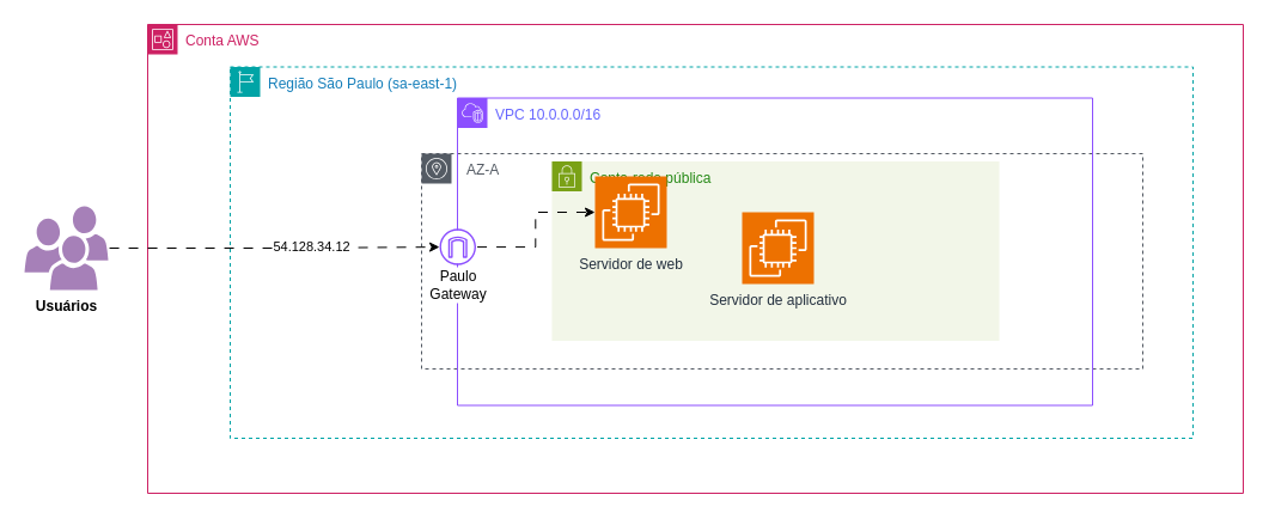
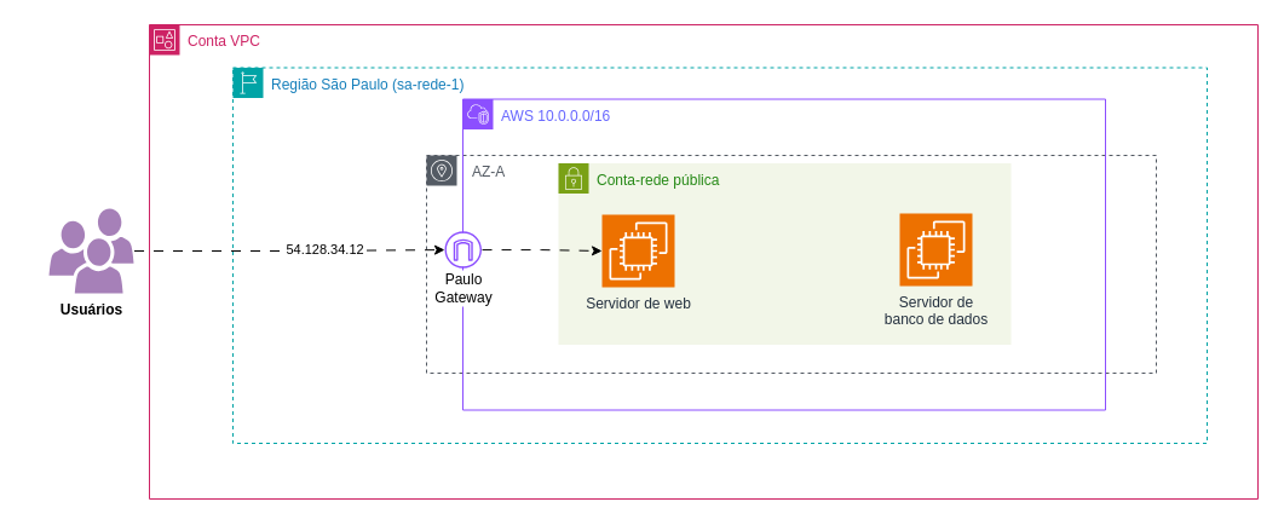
- <mxCell id="2" value="Conta AWS" style="points=[[0,0],[0.25,0],[0.5,0],[0.75,0],[1,0],[1,0.25],[1,0.5],[1,0.75],[1,1],[0.75,1],[0.5,1],[0.25,1],[0,1],[0,0.75],[0,0.5],[0,0.25]];outlineConnect=0;gradientColor=none;html=1;whiteSpace=wrap;fontSize=12;fontStyle=0;container=0;pointerEvents=0;collapsible=0;recursiveResize=0;shape=mxgraph.aws4.group;grIcon=mxgraph.aws4.group_account;strokeColor=#CD2264;fillColor=none;verticalAlign=top;align=left;spacingLeft=30;fontColor=#CD2264;dashed=0;" parent="1" vertex="1"><mxGeometry x="123" y="20" width="916" height="392" as="geometry" /></mxCell>
+ <mxCell id="2" value="Conta VPC" style="points=[[0,0],[0.25,0],[0.5,0],[0.75,0],[1,0],[1,0.25],[1,0.5],[1,0.75],[1,1],[0.75,1],[0.5,1],[0.25,1],[0,1],[0,0.75],[0,0.5],[0,0.25]];outlineConnect=0;gradientColor=none;html=1;whiteSpace=wrap;fontSize=12;fontStyle=0;container=0;pointerEvents=0;collapsible=0;recursiveResize=0;shape=mxgraph.aws4.group;grIcon=mxgraph.aws4.group_account;strokeColor=#CD2264;fillColor=none;verticalAlign=top;align=left;spacingLeft=30;fontColor=#CD2264;dashed=0;" parent="1" vertex="1"><mxGeometry x="123" y="20" width="916" height="392" as="geometry" /></mxCell>
- <mxCell id="3" value="Região São Paulo (sa-east-1)" style="points=[[0,0],[0.25,0],[0.5,0],[0.75,0],[1,0],[1,0.25],[1,0.5],[1,0.75],[1,1],[0.75,1],[0.5,1],[0.25,1],[0,1],[0,0.75],[0,0.5],[0,0.25]];outlineConnect=0;gradientColor=none;html=1;whiteSpace=wrap;fontSize=12;fontStyle=0;container=1;pointerEvents=0;collapsible=0;recursiveResize=0;shape=mxgraph.aws4.group;grIcon=mxgraph.aws4.group_region;strokeColor=#00A4A6;fillColor=default;verticalAlign=top;align=left;spacingLeft=30;fontColor=#147EBA;dashed=1;" parent="1" vertex="1"><mxGeometry x="192" y="55.5" width="805" height="310.5" as="geometry" /></mxCell>
+ <mxCell id="3" value="Região São Paulo (sa-rede-1)" style="points=[[0,0],[0.25,0],[0.5,0],[0.75,0],[1,0],[1,0.25],[1,0.5],[1,0.75],[1,1],[0.75,1],[0.5,1],[0.25,1],[0,1],[0,0.75],[0,0.5],[0,0.25]];outlineConnect=0;gradientColor=none;html=1;whiteSpace=wrap;fontSize=12;fontStyle=0;container=1;pointerEvents=0;collapsible=0;recursiveResize=0;shape=mxgraph.aws4.group;grIcon=mxgraph.aws4.group_region;strokeColor=#00A4A6;fillColor=default;verticalAlign=top;align=left;spacingLeft=30;fontColor=#147EBA;dashed=1;" parent="1" vertex="1"><mxGeometry x="192" y="55.5" width="805" height="310.5" as="geometry" /></mxCell>
- <mxCell id="5" value="&lt;font color=&quot;#6666ff&quot;&gt;VPC 10.0.0.0/16&lt;/font&gt;" style="points=[[0,0],[0.25,0],[0.5,0],[0.75,0],[1,0],[1,0.25],[1,0.5],[1,0.75],[1,1],[0.75,1],[0.5,1],[0.25,1],[0,1],[0,0.75],[0,0.5],[0,0.25]];outlineConnect=0;gradientColor=none;html=1;whiteSpace=wrap;fontSize=12;fontStyle=0;container=1;pointerEvents=0;collapsible=0;recursiveResize=0;shape=mxgraph.aws4.group;grIcon=mxgraph.aws4.group_vpc2;strokeColor=#8C4FFF;fillColor=none;verticalAlign=top;align=left;spacingLeft=30;fontColor=#AAB7B8;dashed=0;" parent="3" vertex="1"><mxGeometry x="190" y="26" width="531" height="257" as="geometry" /></mxCell>
+ <mxCell id="5" value="&lt;font color=&quot;#6666ff&quot;&gt;AWS 10.0.0.0/16&lt;/font&gt;" style="points=[[0,0],[0.25,0],[0.5,0],[0.75,0],[1,0],[1,0.25],[1,0.5],[1,0.75],[1,1],[0.75,1],[0.5,1],[0.25,1],[0,1],[0,0.75],[0,0.5],[0,0.25]];outlineConnect=0;gradientColor=none;html=1;whiteSpace=wrap;fontSize=12;fontStyle=0;container=1;pointerEvents=0;collapsible=0;recursiveResize=0;shape=mxgraph.aws4.group;grIcon=mxgraph.aws4.group_vpc2;strokeColor=#8C4FFF;fillColor=none;verticalAlign=top;align=left;spacingLeft=30;fontColor=#AAB7B8;dashed=0;" parent="3" vertex="1"><mxGeometry x="190" y="26" width="531" height="257" as="geometry" /></mxCell>
- <mxCell id="9" value="Servidor de web" style="sketch=0;points=[[0,0,0],[0.25,0,0],[0.5,0,0],[0.75,0,0],[1,0,0],[0,1,0],[0.25,1,0],[0.5,1,0],[0.75,1,0],[1,1,0],[0,0.25,0],[0,0.5,0],[0,0.75,0],[1,0.25,0],[1,0.5,0],[1,0.75,0]];outlineConnect=0;fontColor=#232F3E;fillColor=#ED7100;strokeColor=#ffffff;dashed=0;verticalLabelPosition=bottom;verticalAlign=top;align=center;html=1;fontSize=12;fontStyle=0;aspect=fixed;shape=mxgraph.aws4.resourceIcon;resIcon=mxgraph.aws4.ec2;" parent="3" vertex="1"><mxGeometry x="305" y="91.5" width="60" height="60" as="geometry" /></mxCell>
+ <mxCell id="9" value="Servidor de web" style="sketch=0;points=[[0,0,0],[0.25,0,0],[0.5,0,0],[0.75,0,0],[1,0,0],[0,1,0],[0.25,1,0],[0.5,1,0],[0.75,1,0],[1,1,0],[0,0.25,0],[0,0.5,0],[0,0.75,0],[1,0.25,0],[1,0.5,0],[1,0.75,0]];outlineConnect=0;fontColor=#232F3E;fillColor=#ED7100;strokeColor=#ffffff;dashed=0;verticalLabelPosition=bottom;verticalAlign=top;align=center;html=1;fontSize=12;fontStyle=0;aspect=fixed;shape=mxgraph.aws4.resourceIcon;resIcon=mxgraph.aws4.ec2;" parent="3" vertex="1"><mxGeometry x="305" y="121.5" width="60" height="60" as="geometry" /></mxCell>
+ <mxCell id="11" value="Servidor de &lt;br&gt;banco de dados" style="sketch=0;points=[[0,0,0],[0.25,0,0],[0.5,0,0],[0.75,0,0],[1,0,0],[0,1,0],[0.25,1,0],[0.5,1,0],[0.75,1,0],[1,1,0],[0,0.25,0],[0,0.5,0],[0,0.75,0],[1,0.25,0],[1,0.5,0],[1,0.75,0]];outlineConnect=0;fontColor=#232F3E;fillColor=#ED7100;strokeColor=#ffffff;dashed=0;verticalLabelPosition=bottom;verticalAlign=top;align=center;html=1;fontSize=12;fontStyle=0;aspect=fixed;shape=mxgraph.aws4.resourceIcon;resIcon=mxgraph.aws4.ec2;" vertex="1" parent="3"><mxGeometry x="551" y="120.5" width="60" height="60" as="geometry" /></mxCell>
- <mxCell id="13" value="&lt;b&gt;Usuários&lt;/b&gt;" style="sketch=0;pointerEvents=1;shadow=0;dashed=0;html=1;strokeColor=none;labelPosition=center;verticalLabelPosition=bottom;verticalAlign=top;outlineConnect=0;align=center;shape=mxgraph.office.users.users;fillColor=#A680B8;" parent="1" vertex="1"><mxGeometry x="20" y="172" width="70" height="70" as="geometry" /></mxCell>
+ <mxCell id="13" value="&lt;b&gt;Usuários&lt;/b&gt;" style="sketch=0;pointerEvents=1;shadow=0;dashed=0;html=1;strokeColor=none;labelPosition=center;verticalLabelPosition=bottom;verticalAlign=top;outlineConnect=0;align=center;shape=mxgraph.office.users.users;fillColor=#A680B8;" parent="1" vertex="1"><mxGeometry x="40" y="172" width="70" height="70" as="geometry" /></mxCell>
- <mxCell id="10" value="Servidor de aplicativo" style="sketch=0;points=[[0,0,0],[0.25,0,0],[0.5,0,0],[0.75,0,0],[1,0,0],[0,1,0],[0.25,1,0],[0.5,1,0],[0.75,1,0],[1,1,0],[0,0.25,0],[0,0.5,0],[0,0.75,0],[1,0.25,0],[1,0.5,0],[1,0.75,0]];outlineConnect=0;fontColor=#232F3E;fillColor=#ED7100;strokeColor=#ffffff;dashed=0;verticalLabelPosition=bottom;verticalAlign=top;align=center;html=1;fontSize=12;fontStyle=0;aspect=fixed;shape=mxgraph.aws4.resourceIcon;resIcon=mxgraph.aws4.ec2;" parent="3" vertex="1"><mxGeometry x="428" y="121.5" width="60" height="60" as="geometry" /></mxCell>
